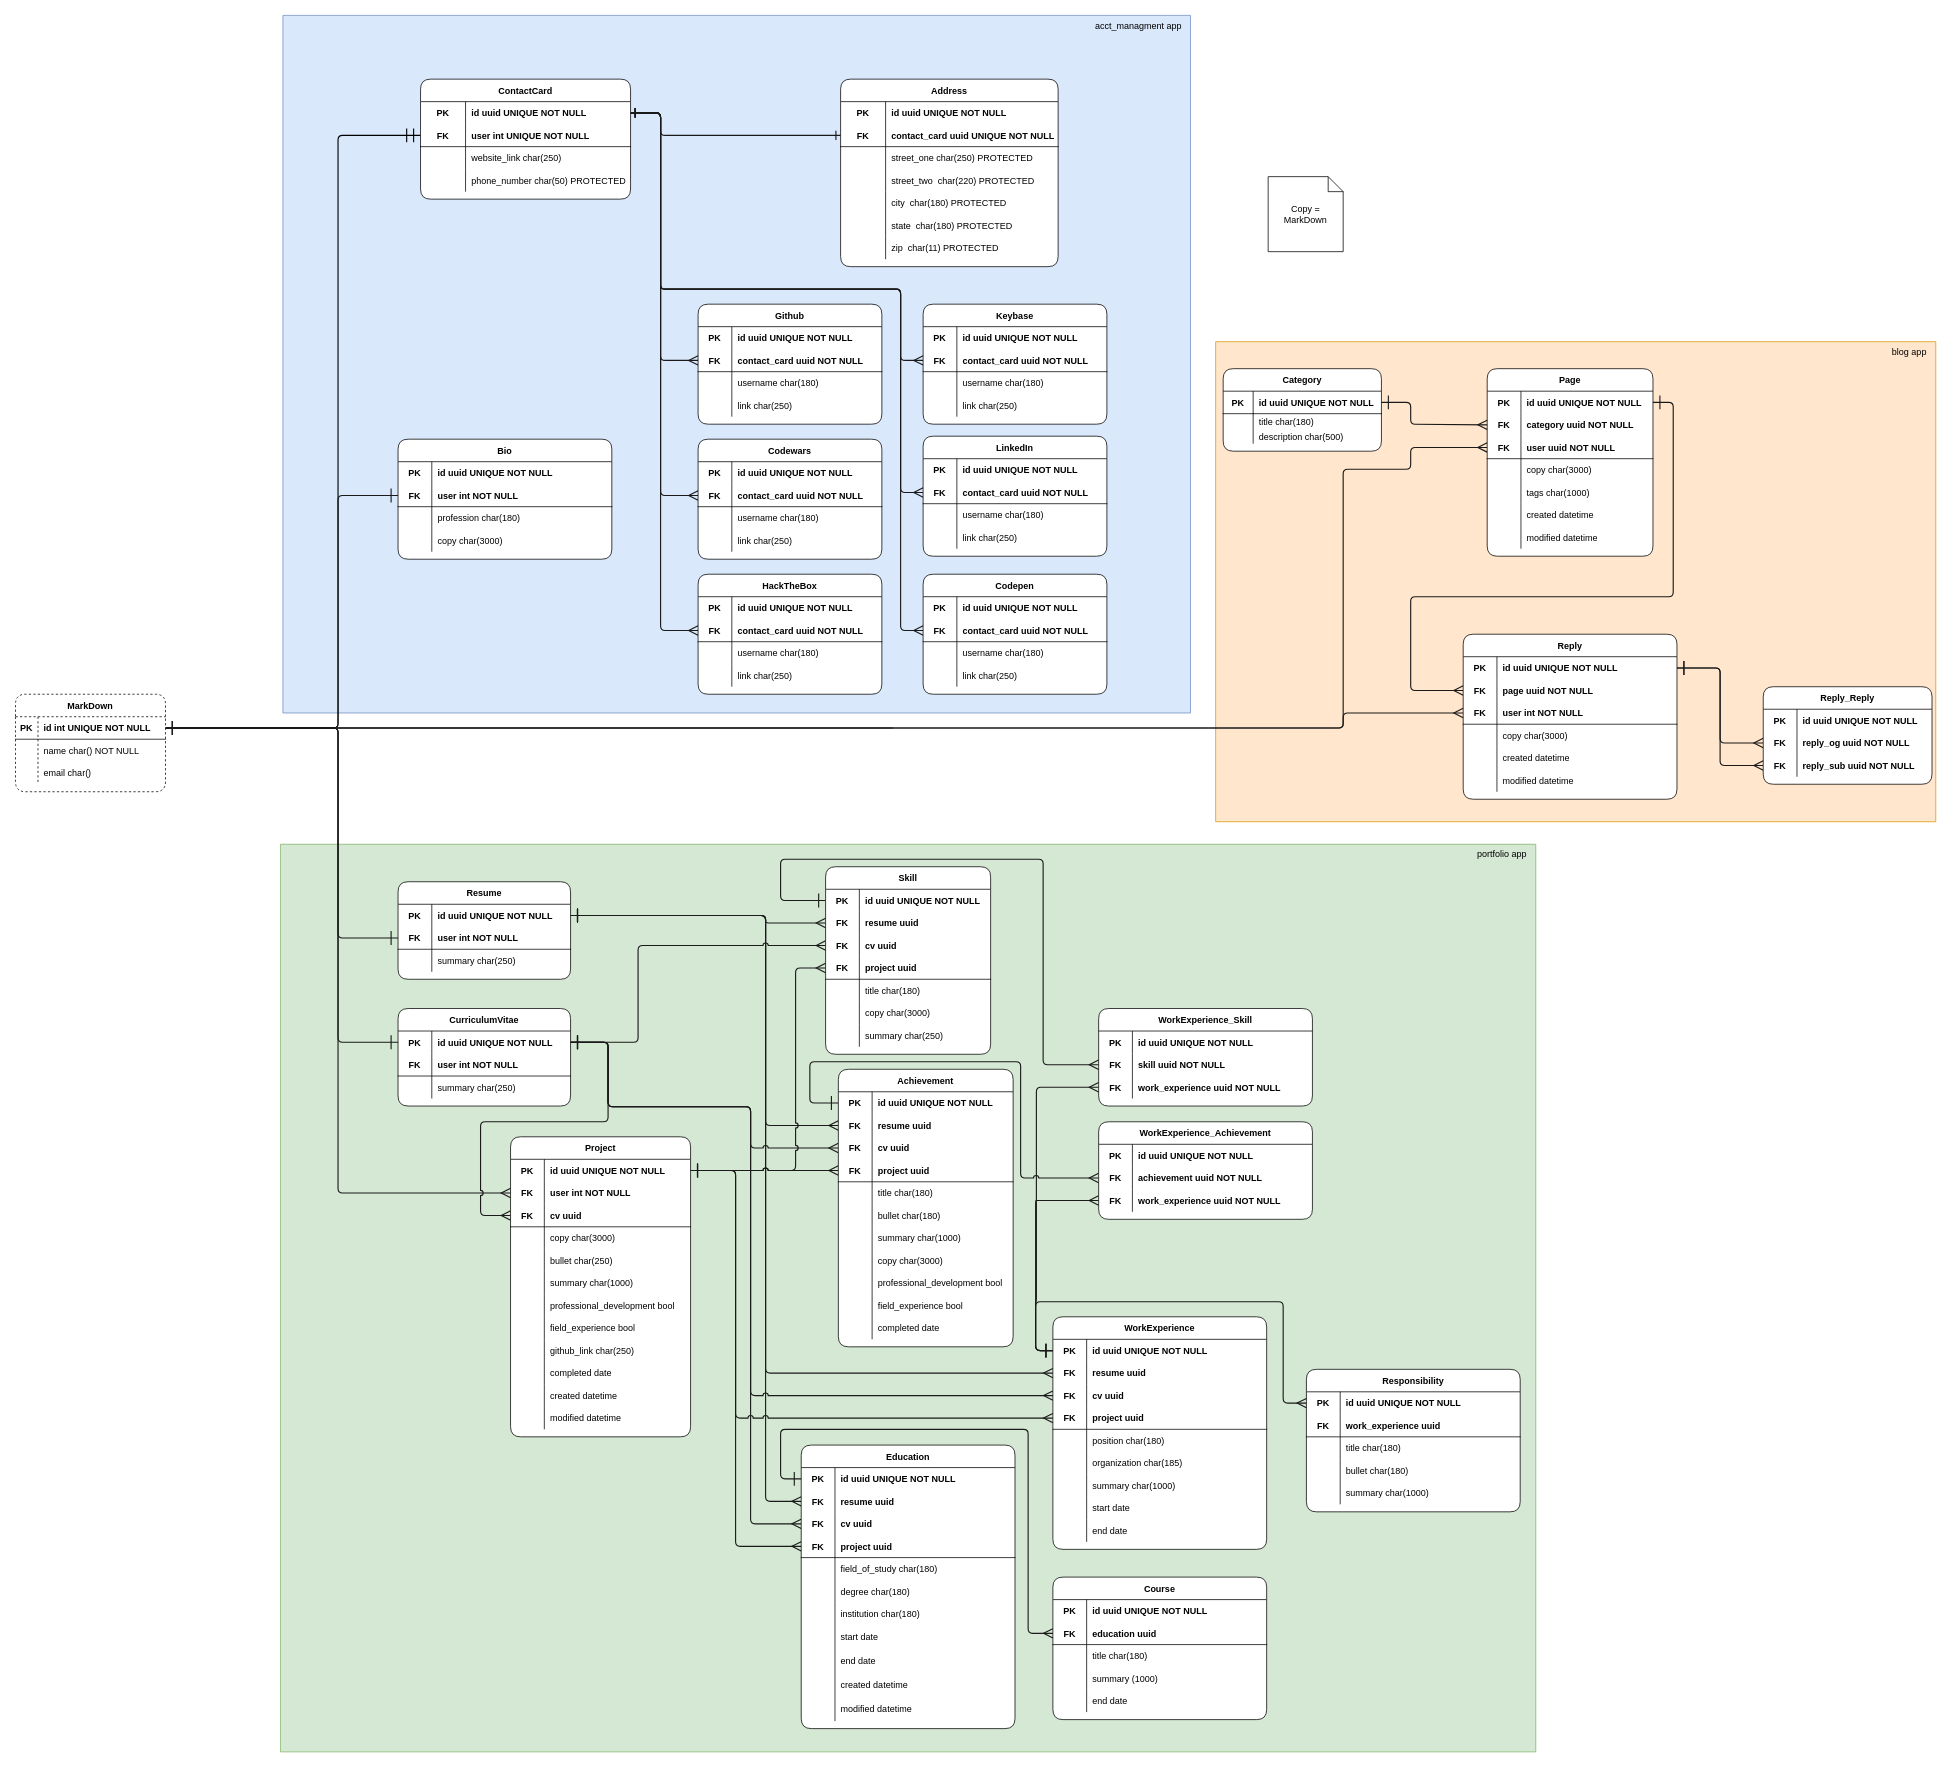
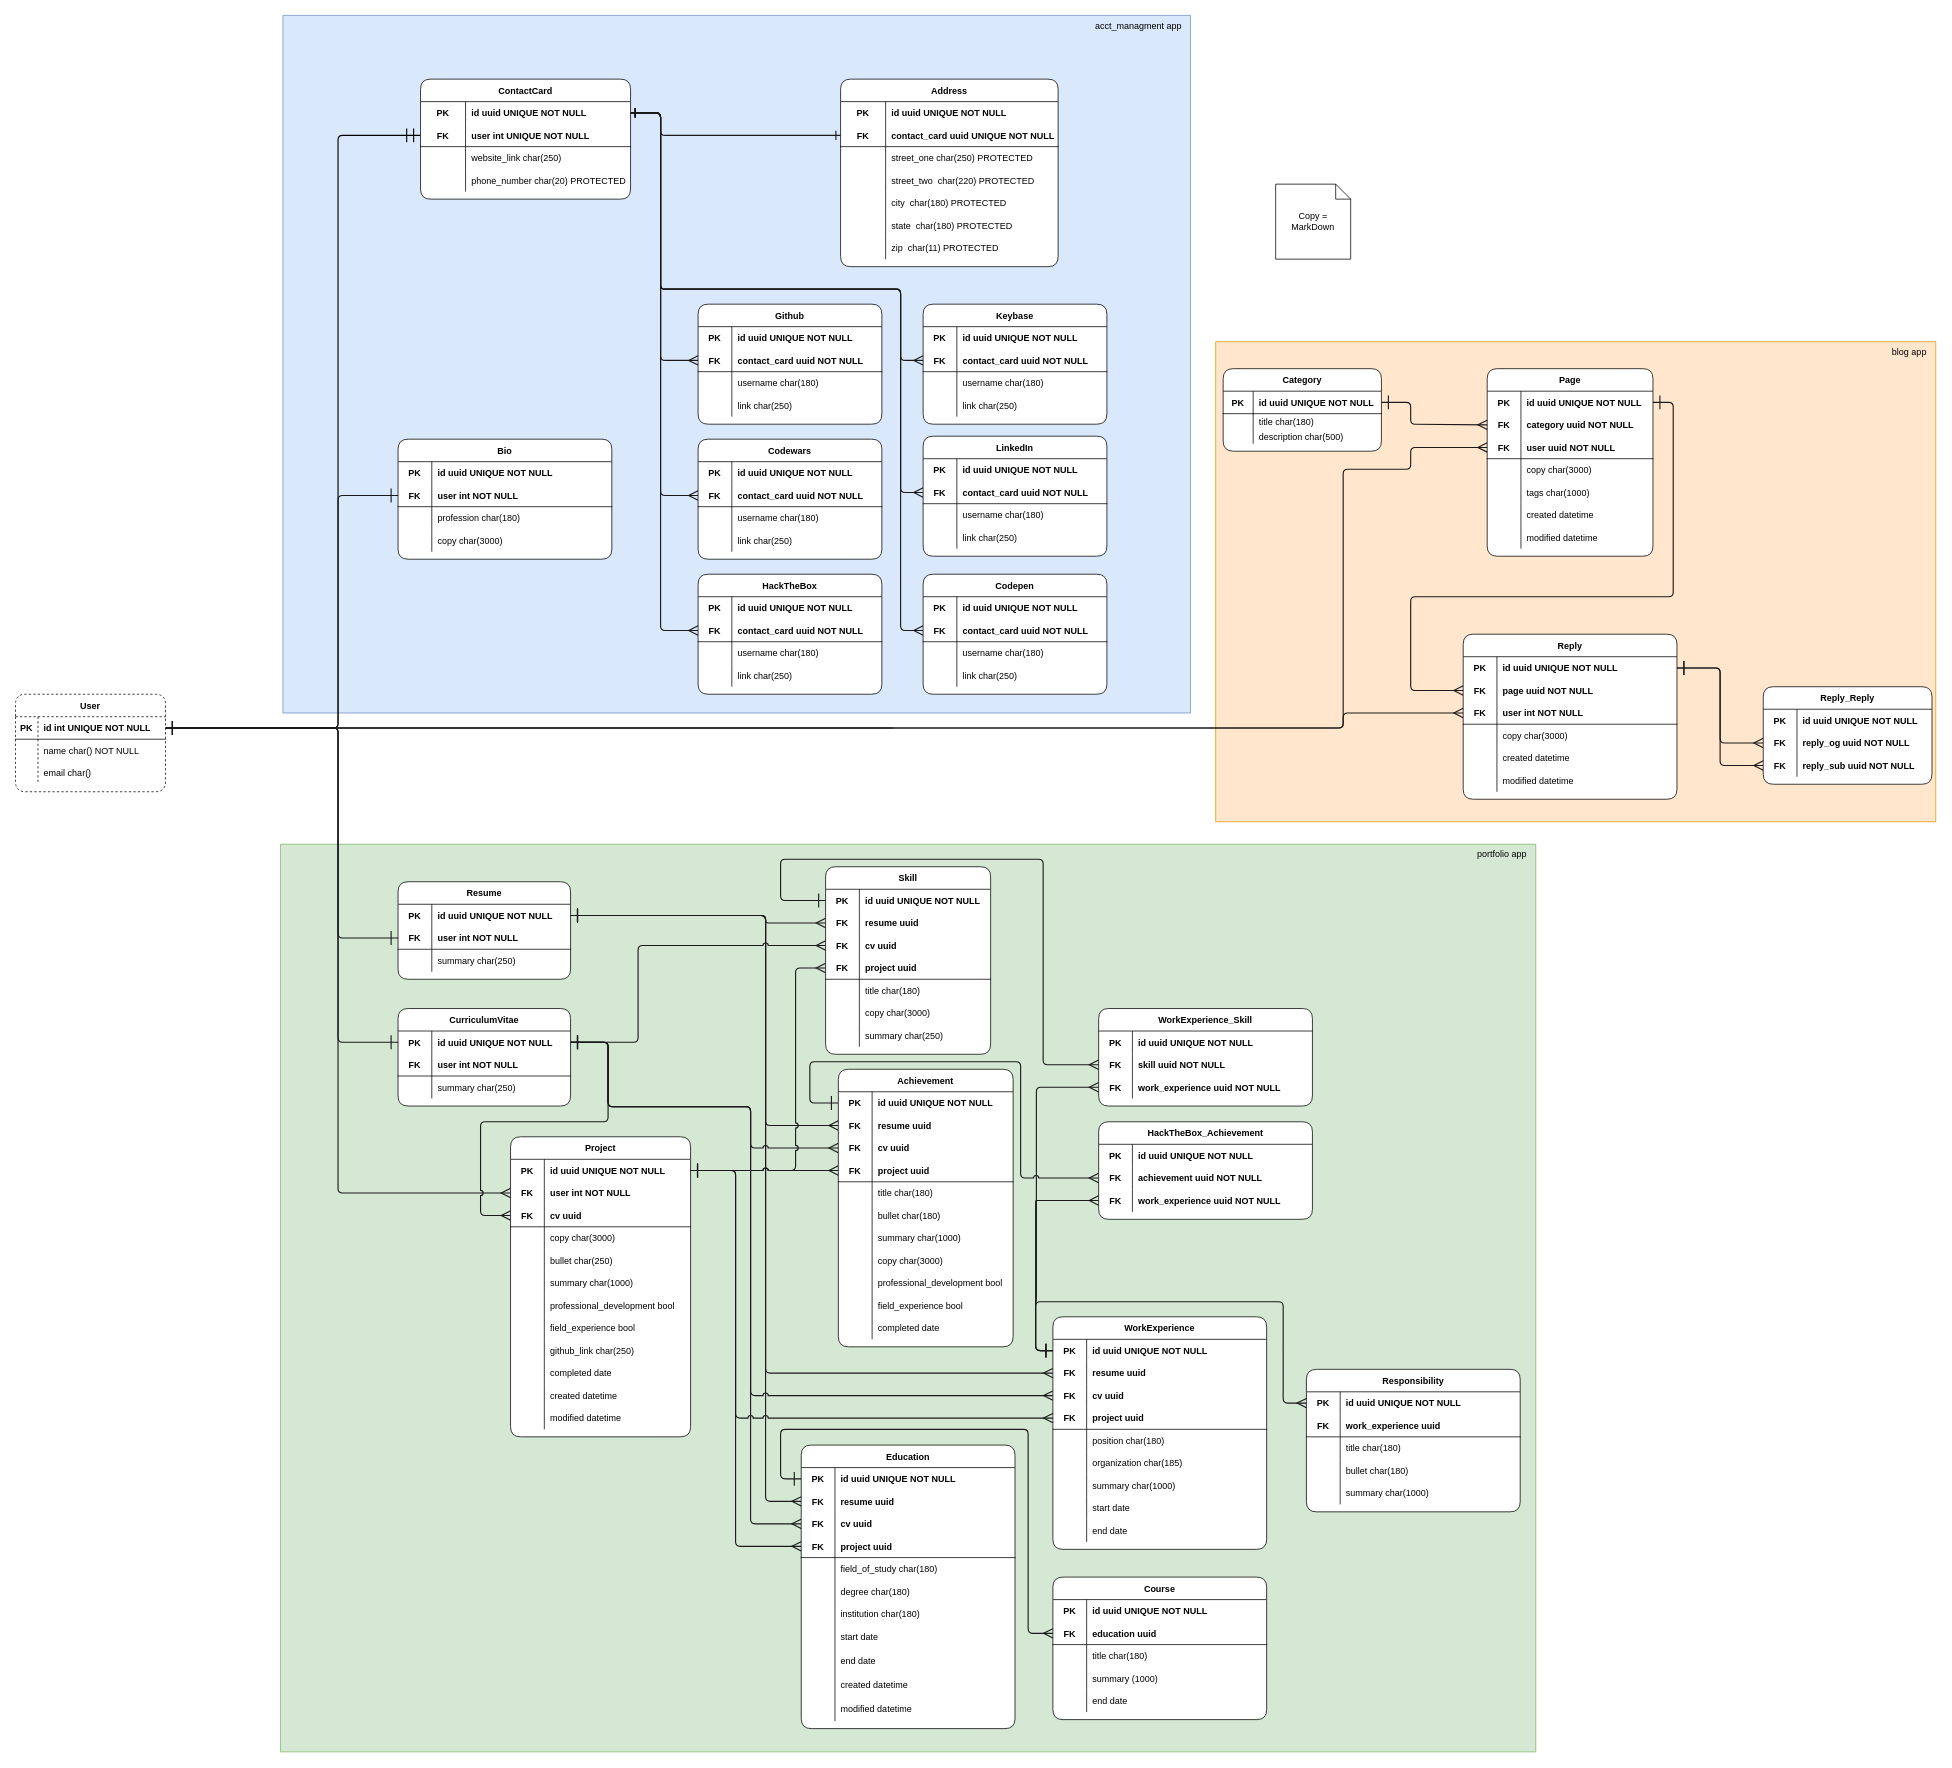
- <mxCell id="60" value="phone_number char(50) PROTECTED" style="shape=partialRectangle;connectable=0;fillColor=none;top=0;left=0;bottom=0;right=0;align=left;spacingLeft=6;overflow=hidden;rounded=1;shadow=0;sketch=0;" parent="58" vertex="1"><mxGeometry x="60" width="220" height="30" as="geometry"><mxRectangle width="220" height="30" as="alternateBounds" /></mxGeometry></mxCell>
+ <mxCell id="60" value="phone_number char(20) PROTECTED" style="shape=partialRectangle;connectable=0;fillColor=none;top=0;left=0;bottom=0;right=0;align=left;spacingLeft=6;overflow=hidden;rounded=1;shadow=0;sketch=0;" parent="58" vertex="1"><mxGeometry x="60" width="220" height="30" as="geometry"><mxRectangle width="220" height="30" as="alternateBounds" /></mxGeometry></mxCell>
- <mxCell id="247" value="Copy = MarkDown" style="shape=note;size=20;whiteSpace=wrap;html=1;rounded=1;shadow=0;sketch=0;fillColor=default;gradientColor=none;" parent="1" vertex="1"><mxGeometry x="1690" y="235" width="100" height="100" as="geometry" /></mxCell>
+ <mxCell id="247" value="Copy = MarkDown" style="shape=note;size=20;whiteSpace=wrap;html=1;rounded=1;shadow=0;sketch=0;fillColor=default;gradientColor=none;" parent="1" vertex="1"><mxGeometry x="1700" y="245" width="100" height="100" as="geometry" /></mxCell>
- <mxCell id="38" value="MarkDown" style="shape=table;startSize=30;container=1;collapsible=1;childLayout=tableLayout;fixedRows=1;rowLines=0;fontStyle=1;align=center;resizeLast=1;rounded=1;shadow=0;sketch=0;gradientColor=none;fillColor=default;swimlaneFillColor=default;dashed=1;" parent="1" vertex="1"><mxGeometry x="20" y="925" width="200" height="130" as="geometry" /></mxCell>
+ <mxCell id="38" value="User" style="shape=table;startSize=30;container=1;collapsible=1;childLayout=tableLayout;fixedRows=1;rowLines=0;fontStyle=1;align=center;resizeLast=1;rounded=1;shadow=0;sketch=0;gradientColor=none;fillColor=default;swimlaneFillColor=default;dashed=1;" parent="1" vertex="1"><mxGeometry x="20" y="925" width="200" height="130" as="geometry" /></mxCell>
- <mxCell id="328" value="WorkExperience_Achievement" style="shape=table;startSize=30;container=1;collapsible=1;childLayout=tableLayout;fixedRows=1;rowLines=0;fontStyle=1;align=center;resizeLast=1;rounded=1;shadow=0;sketch=0;fillColor=default;gradientColor=none;swimlaneFillColor=default;" parent="1" vertex="1"><mxGeometry x="1464" y="1495" width="285" height="130" as="geometry" /></mxCell>
+ <mxCell id="328" value="HackTheBox_Achievement" style="shape=table;startSize=30;container=1;collapsible=1;childLayout=tableLayout;fixedRows=1;rowLines=0;fontStyle=1;align=center;resizeLast=1;rounded=1;shadow=0;sketch=0;fillColor=default;gradientColor=none;swimlaneFillColor=default;" parent="1" vertex="1"><mxGeometry x="1464" y="1495" width="285" height="130" as="geometry" /></mxCell>
